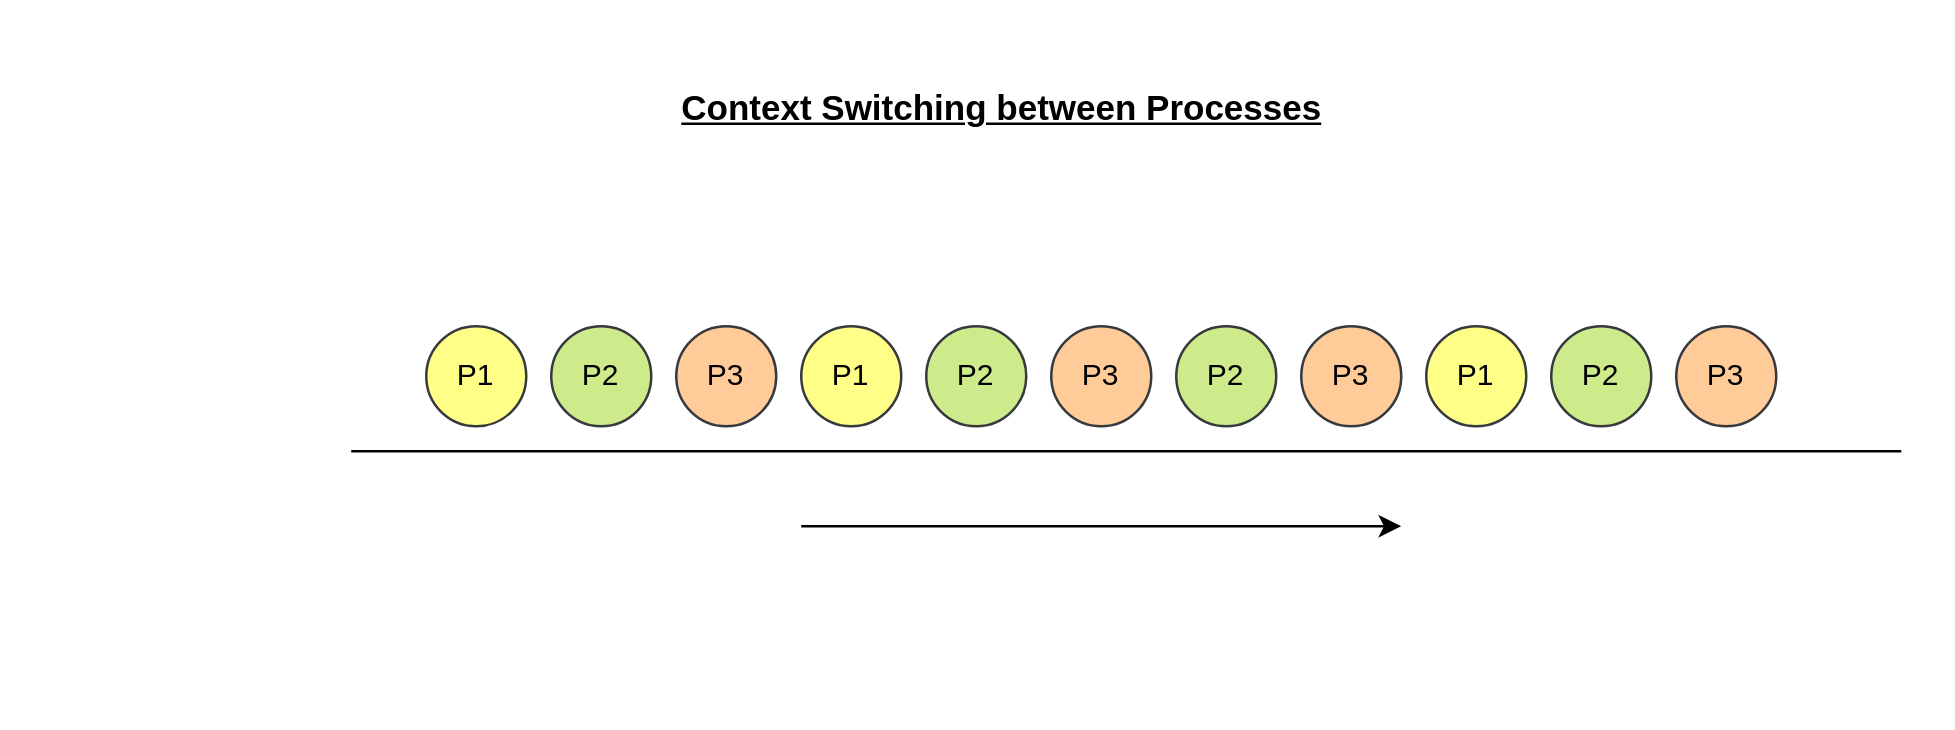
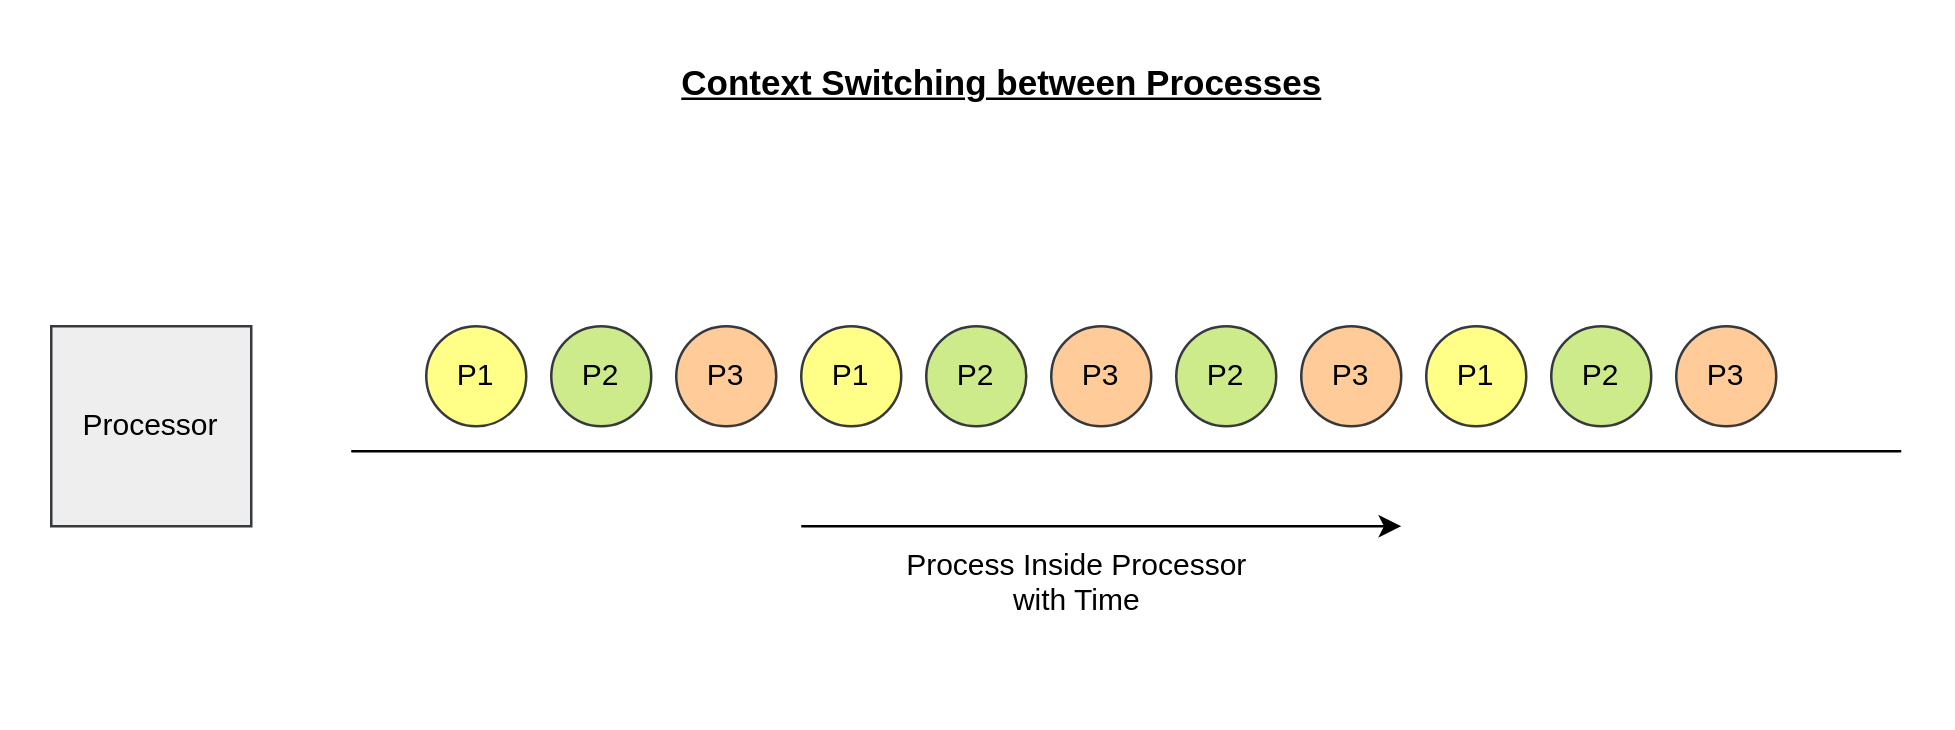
- <mxCell id="17" value="&lt;font style=&quot;font-size: 14px;&quot;&gt;Context Switching between Processes&lt;/font&gt;&lt;div&gt;&lt;br&gt;&lt;/div&gt;" style="text;html=1;align=center;verticalAlign=middle;resizable=0;points=[];autosize=1;strokeColor=none;fillColor=none;fontStyle=5" parent="1" vertex="1"><mxGeometry x="270" y="30" width="260" height="40" as="geometry" /></mxCell>
+ <mxCell id="17" value="&lt;font style=&quot;font-size: 14px;&quot;&gt;Context Switching between Processes&lt;/font&gt;&lt;div&gt;&lt;br&gt;&lt;/div&gt;" style="text;html=1;align=center;verticalAlign=middle;resizable=0;points=[];autosize=1;strokeColor=none;fillColor=none;fontStyle=5" parent="1" vertex="1"><mxGeometry x="270" y="20" width="260" height="40" as="geometry" /></mxCell>
+ <mxCell id="2" value="Processor" style="whiteSpace=wrap;html=1;aspect=fixed;fillColor=#eeeeee;strokeColor=#36393d;" parent="1" vertex="1"><mxGeometry x="20" y="130" width="80" height="80" as="geometry" /></mxCell>
+ <mxCell id="16" value="Process Inside Processor&lt;div&gt;with Time&lt;/div&gt;&lt;div&gt;&lt;br&gt;&lt;/div&gt;" style="text;html=1;align=center;verticalAlign=middle;resizable=0;points=[];autosize=1;strokeColor=none;fillColor=none;" parent="1" vertex="1"><mxGeometry x="350" y="210" width="160" height="60" as="geometry" /></mxCell>
